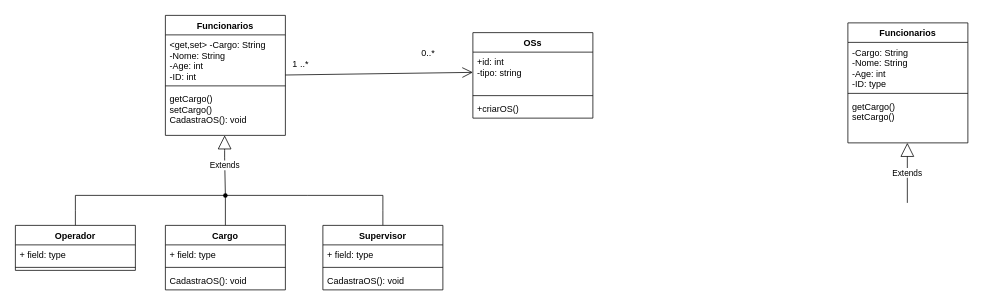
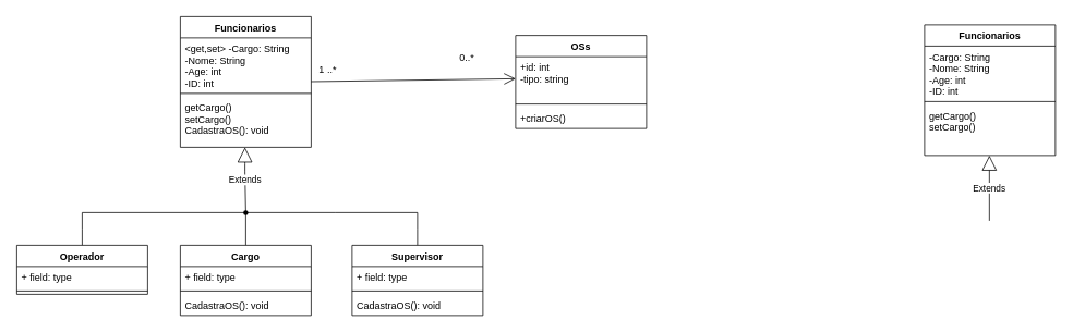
- <mxCell id="25" value="-Cargo: String&#10;-Nome: String&#10;-Age: int&#10;-ID: type&#10;" style="text;strokeColor=none;fillColor=none;align=left;verticalAlign=top;spacingLeft=4;spacingRight=4;overflow=hidden;rotatable=0;points=[[0,0.5],[1,0.5]];portConstraint=eastwest;" vertex="1" parent="24"><mxGeometry y="26" width="160" height="64" as="geometry" /></mxCell>
+ <mxCell id="25" value="-Cargo: String&#10;-Nome: String&#10;-Age: int&#10;-ID: int&#10;" style="text;strokeColor=none;fillColor=none;align=left;verticalAlign=top;spacingLeft=4;spacingRight=4;overflow=hidden;rotatable=0;points=[[0,0.5],[1,0.5]];portConstraint=eastwest;" vertex="1" parent="24"><mxGeometry y="26" width="160" height="64" as="geometry" /></mxCell>
